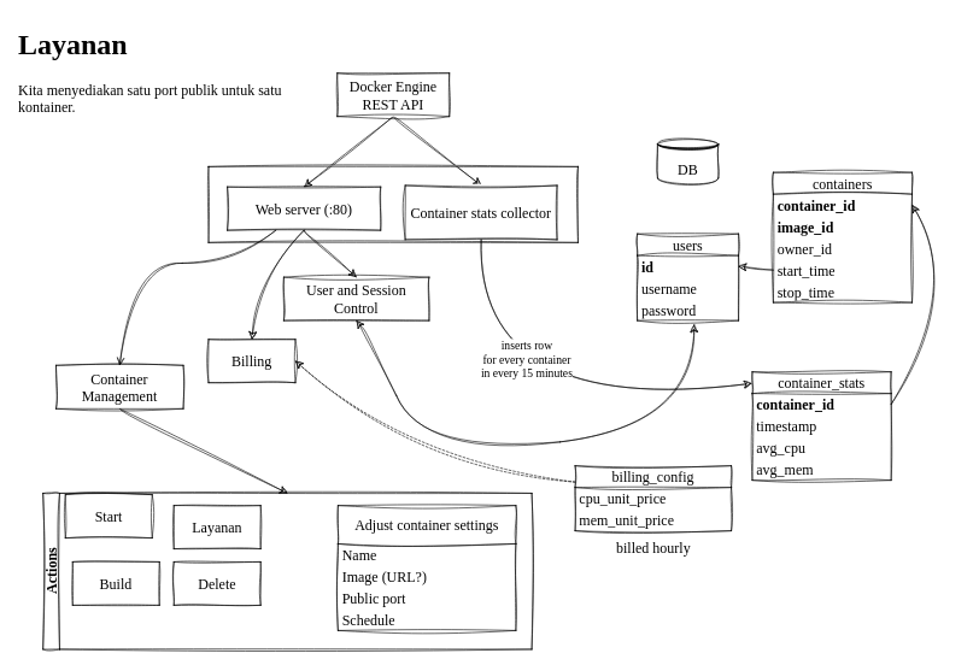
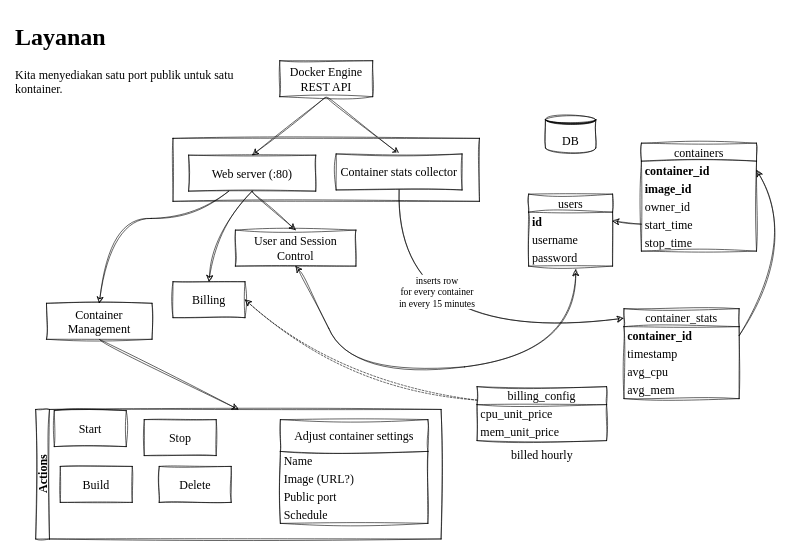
- <mxCell id="24" value="Container stats collector" style="rounded=0;whiteSpace=wrap;html=1;sketch=1;hachureGap=4;jiggle=2;curveFitting=1;fontFamily=Architects Daughter;fontSource=https%3A%2F%2Ffonts.googleapis.com%2Fcss%3Ffamily%3DArchitects%2BDaughter;fontSize=20;" parent="23" vertex="1"><mxGeometry x="272" y="26" width="210" height="75" as="geometry" /></mxCell>
+ <mxCell id="24" value="Container stats collector" style="rounded=0;whiteSpace=wrap;html=1;sketch=1;hachureGap=4;jiggle=2;curveFitting=1;fontFamily=Architects Daughter;fontSource=https%3A%2F%2Ffonts.googleapis.com%2Fcss%3Ffamily%3DArchitects%2BDaughter;fontSize=20;" parent="23" vertex="1"><mxGeometry x="272" y="26" width="210" height="60" as="geometry" /></mxCell>
- <mxCell id="40" style="edgeStyle=none;curved=1;rounded=0;sketch=1;hachureGap=4;jiggle=2;curveFitting=1;orthogonalLoop=1;jettySize=auto;html=1;fontFamily=Architects Daughter;fontSource=https%3A%2F%2Ffonts.googleapis.com%2Fcss%3Ffamily%3DArchitects%2BDaughter;fontSize=16;startSize=8;endSize=8;entryX=0.5;entryY=0;entryDx=0;entryDy=0;endArrow=open;" parent="1" source="25" target="39" edge="1"><mxGeometry relative="1" as="geometry"><Array as="points"><mxPoint x="320" y="365" /><mxPoint x="183" y="362" /></Array></mxGeometry></mxCell>
+ <mxCell id="40" style="edgeStyle=none;curved=1;rounded=0;sketch=1;hachureGap=4;jiggle=2;curveFitting=1;orthogonalLoop=1;jettySize=auto;html=1;fontFamily=Architects Daughter;fontSource=https%3A%2F%2Ffonts.googleapis.com%2Fcss%3Ffamily%3DArchitects%2BDaughter;fontSize=16;startSize=8;endSize=8;entryX=0.5;entryY=0;entryDx=0;entryDy=0;" parent="1" source="25" target="39" edge="1"><mxGeometry relative="1" as="geometry"><Array as="points"><mxPoint x="320" y="365" /><mxPoint x="183" y="362" /></Array></mxGeometry></mxCell>
- <mxCell id="52" value="Layanan" style="rounded=0;whiteSpace=wrap;html=1;sketch=1;hachureGap=4;jiggle=2;curveFitting=1;fontFamily=Architects Daughter;fontSource=https%3A%2F%2Ffonts.googleapis.com%2Fcss%3Ffamily%3DArchitects%2BDaughter;fontSize=20;" parent="44" vertex="1"><mxGeometry x="181" y="17" width="120" height="60" as="geometry" /></mxCell>
+ <mxCell id="52" value="Stop" style="rounded=0;whiteSpace=wrap;html=1;sketch=1;hachureGap=4;jiggle=2;curveFitting=1;fontFamily=Architects Daughter;fontSource=https%3A%2F%2Ffonts.googleapis.com%2Fcss%3Ffamily%3DArchitects%2BDaughter;fontSize=20;" parent="44" vertex="1"><mxGeometry x="181" y="17" width="120" height="60" as="geometry" /></mxCell>
- <mxCell id="54" value="Delete" style="rounded=0;whiteSpace=wrap;html=1;sketch=1;hachureGap=4;jiggle=2;curveFitting=1;fontFamily=Architects Daughter;fontSource=https%3A%2F%2Ffonts.googleapis.com%2Fcss%3Ffamily%3DArchitects%2BDaughter;fontSize=20;" parent="44" vertex="1"><mxGeometry x="181" y="95" width="120" height="60" as="geometry" /></mxCell>
+ <mxCell id="54" value="Delete" style="rounded=0;whiteSpace=wrap;html=1;sketch=1;hachureGap=4;jiggle=2;curveFitting=1;fontFamily=Architects Daughter;fontSource=https%3A%2F%2Ffonts.googleapis.com%2Fcss%3Ffamily%3DArchitects%2BDaughter;fontSize=20;" parent="44" vertex="1"><mxGeometry x="206" y="95" width="120" height="60" as="geometry" /></mxCell>
